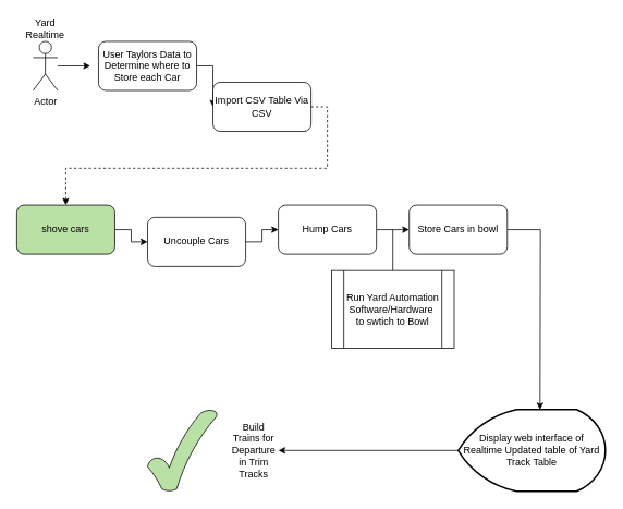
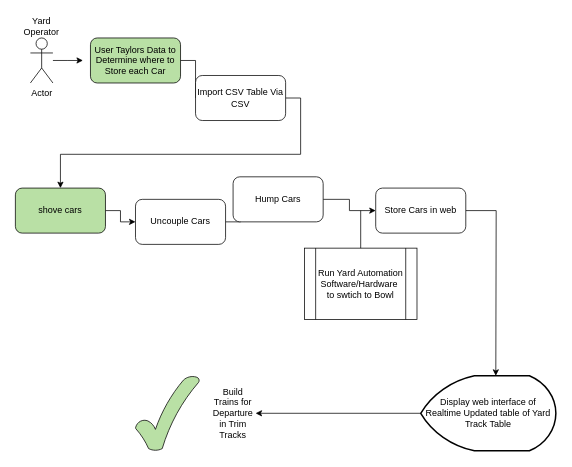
- <mxCell id="22" value="Yard Realtime" style="text;html=1;strokeColor=none;fillColor=none;align=center;verticalAlign=middle;whiteSpace=wrap;rounded=0;" vertex="1" parent="1"><mxGeometry x="25" y="20" width="60" height="30" as="geometry" /></mxCell>
+ <mxCell id="22" value="Yard Operator" style="text;html=1;strokeColor=none;fillColor=none;align=center;verticalAlign=middle;whiteSpace=wrap;rounded=0;" vertex="1" parent="1"><mxGeometry x="25" y="20" width="60" height="30" as="geometry" /></mxCell>
- <mxCell id="11" value="User Taylors Data to Determine where to Store each Car" style="rounded=1;whiteSpace=wrap;html=1;" vertex="1" parent="1"><mxGeometry x="120" y="50" width="120" height="60" as="geometry" /></mxCell>
+ <mxCell id="11" value="User Taylors Data to Determine where to Store each Car" style="rounded=1;whiteSpace=wrap;html=1;fillColor=#b9e0a5;" vertex="1" parent="1"><mxGeometry x="120" y="50" width="120" height="60" as="geometry" /></mxCell>
- <mxCell id="10" style="edgeStyle=orthogonalEdgeStyle;rounded=0;orthogonalLoop=1;jettySize=auto;html=1;entryX=0;entryY=0.5;entryDx=0;entryDy=0;" edge="1" parent="1" source="11" target="13"><mxGeometry relative="1" as="geometry" /></mxCell>
+ <mxCell id="10" style="edgeStyle=orthogonalEdgeStyle;rounded=0;orthogonalLoop=1;jettySize=auto;html=1;entryX=0;entryY=0.5;entryDx=0;entryDy=0;endArrow=none;" edge="1" parent="1" source="11" target="13"><mxGeometry relative="1" as="geometry" /></mxCell>
- <mxCell id="12" style="edgeStyle=orthogonalEdgeStyle;rounded=0;orthogonalLoop=1;jettySize=auto;html=1;exitX=1;exitY=0.5;exitDx=0;exitDy=0;entryX=0.5;entryY=0;entryDx=0;entryDy=0;dashed=1;" edge="1" parent="1" source="13" target="3"><mxGeometry relative="1" as="geometry" /></mxCell>
+ <mxCell id="12" style="edgeStyle=orthogonalEdgeStyle;rounded=0;orthogonalLoop=1;jettySize=auto;html=1;exitX=1;exitY=0.5;exitDx=0;exitDy=0;entryX=0.5;entryY=0;entryDx=0;entryDy=0;" edge="1" parent="1" source="13" target="3"><mxGeometry relative="1" as="geometry" /></mxCell>
- <mxCell id="7" value="Hump Cars" style="rounded=1;whiteSpace=wrap;html=1;" vertex="1" parent="1"><mxGeometry x="340" y="250" width="120" height="60" as="geometry" /></mxCell>
+ <mxCell id="7" value="Hump Cars" style="rounded=1;whiteSpace=wrap;html=1;" vertex="1" parent="1"><mxGeometry x="310" y="235" width="120" height="60" as="geometry" /></mxCell>
- <mxCell id="9" value="Store Cars in bowl" style="rounded=1;whiteSpace=wrap;html=1;" vertex="1" parent="1"><mxGeometry x="500" y="250" width="120" height="60" as="geometry" /></mxCell>
+ <mxCell id="9" value="Store Cars in web" style="rounded=1;whiteSpace=wrap;html=1;" vertex="1" parent="1"><mxGeometry x="500" y="250" width="120" height="60" as="geometry" /></mxCell>
